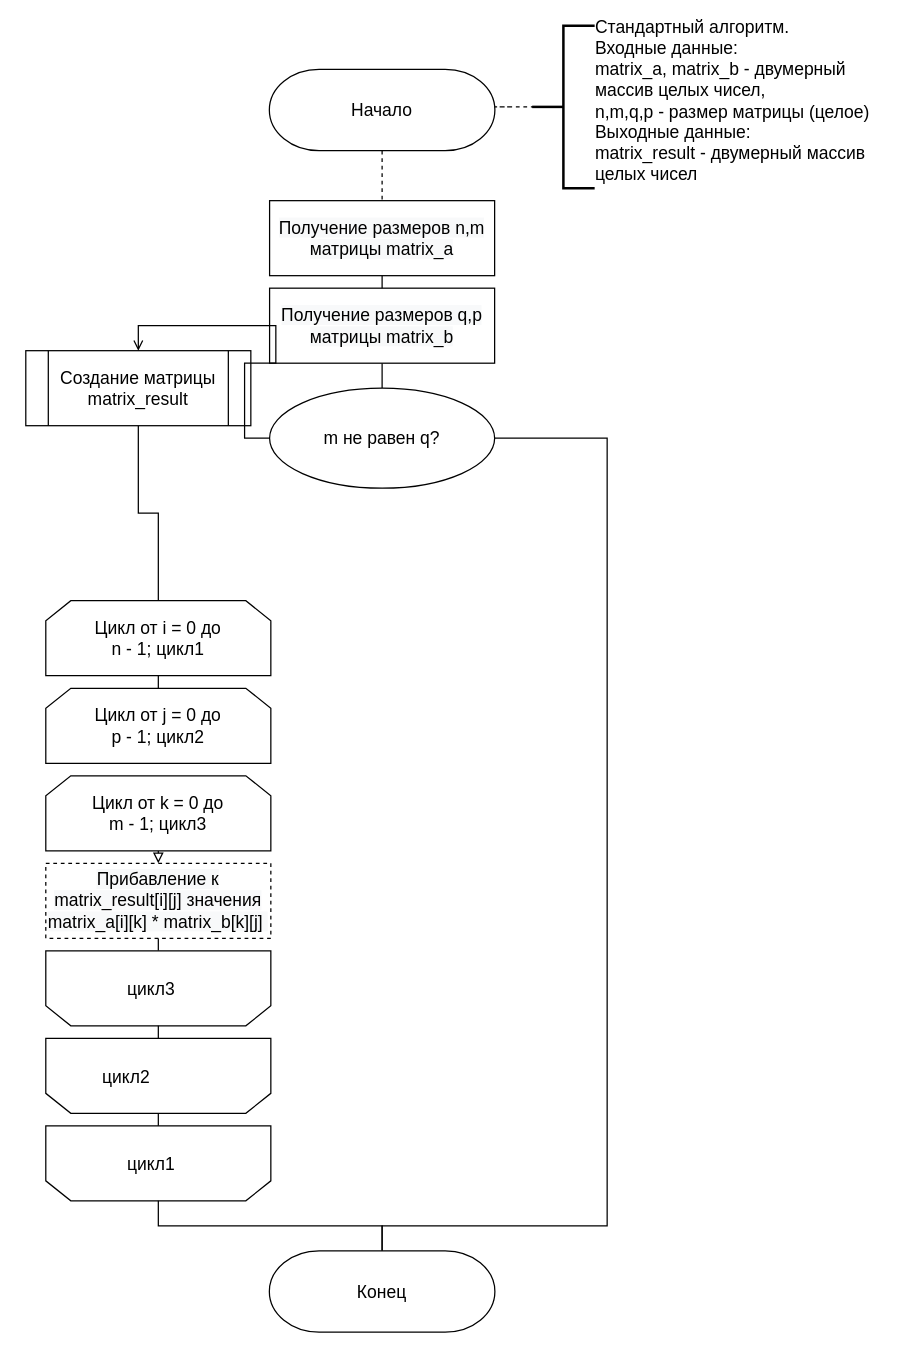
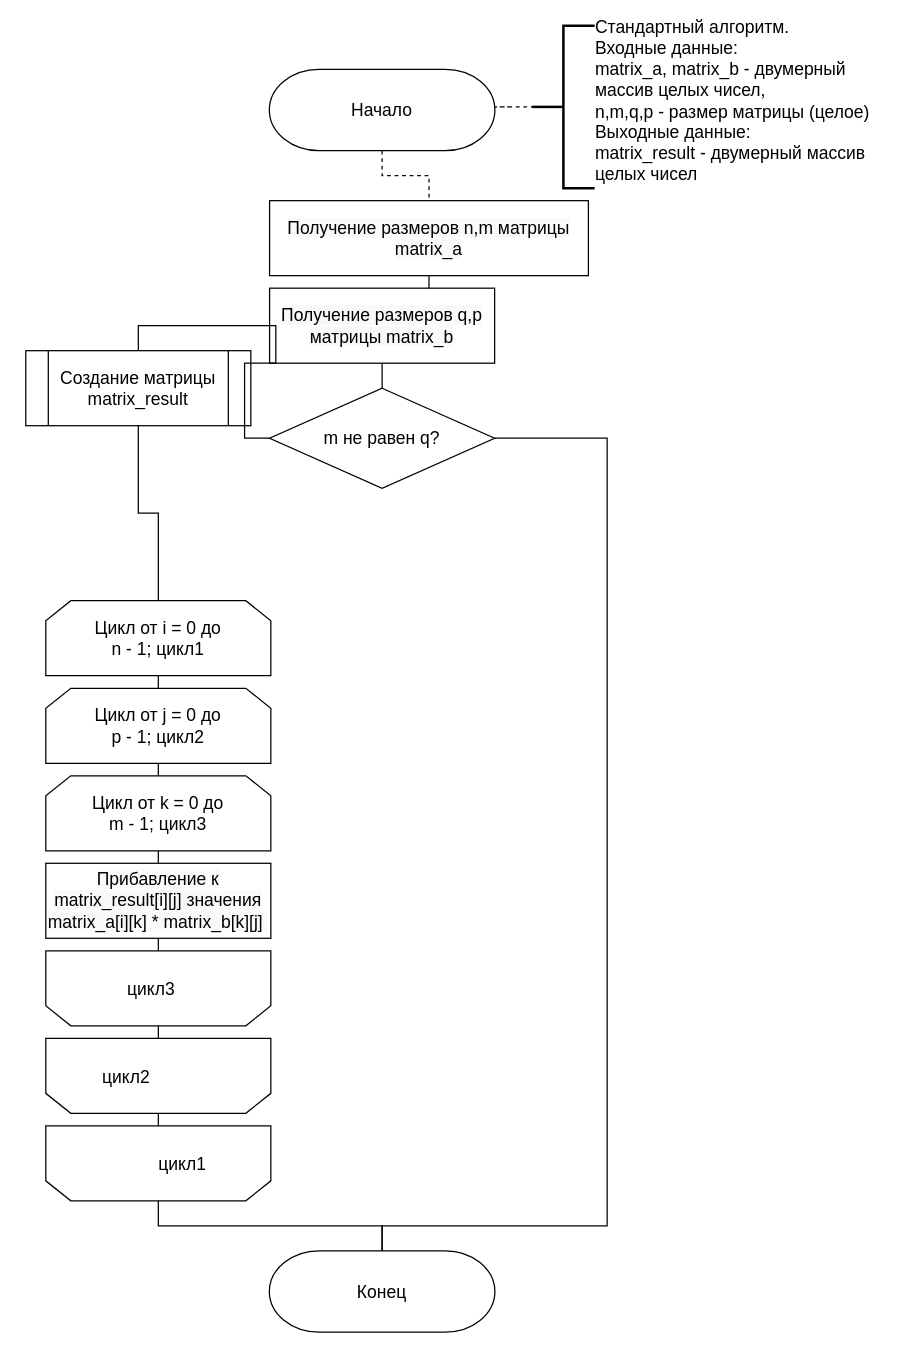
- <mxCell id="18" value="&lt;span style=&quot;color: rgb(0 , 0 , 0) ; font-family: &amp;#34;helvetica&amp;#34; ; font-size: 14px ; font-style: normal ; font-weight: 400 ; letter-spacing: normal ; text-align: center ; text-indent: 0px ; text-transform: none ; word-spacing: 0px ; background-color: rgb(248 , 249 , 250) ; display: inline ; float: none&quot;&gt;Получение размеров n,m матрицы matrix_a&lt;/span&gt;" style="rounded=0;whiteSpace=wrap;html=1;" parent="1" vertex="1"><mxGeometry x="215" y="160" width="180" height="60" as="geometry" /></mxCell>
+ <mxCell id="18" value="&lt;span style=&quot;color: rgb(0 , 0 , 0) ; font-family: &amp;#34;helvetica&amp;#34; ; font-size: 14px ; font-style: normal ; font-weight: 400 ; letter-spacing: normal ; text-align: center ; text-indent: 0px ; text-transform: none ; word-spacing: 0px ; background-color: rgb(248 , 249 , 250) ; display: inline ; float: none&quot;&gt;Получение размеров n,m матрицы matrix_a&lt;/span&gt;" style="rounded=0;whiteSpace=wrap;html=1;" parent="1" vertex="1"><mxGeometry x="215" y="160" width="255" height="60" as="geometry" /></mxCell>
- <mxCell id="19" style="edgeStyle=orthogonalEdgeStyle;rounded=0;orthogonalLoop=1;jettySize=auto;html=1;exitX=0;exitY=0.5;exitDx=0;exitDy=0;entryX=0.5;entryY=0;entryDx=0;entryDy=0;endArrow=open;endFill=0;" parent="1" source="21" target="14" edge="1"><mxGeometry relative="1" as="geometry" /></mxCell>
+ <mxCell id="19" style="edgeStyle=orthogonalEdgeStyle;rounded=0;orthogonalLoop=1;jettySize=auto;html=1;exitX=0;exitY=0.5;exitDx=0;exitDy=0;entryX=0.5;entryY=0;entryDx=0;entryDy=0;endArrow=none;endFill=0;" parent="1" source="21" target="14" edge="1"><mxGeometry relative="1" as="geometry" /></mxCell>
- <mxCell id="21" value="&lt;font style=&quot;font-size: 14px&quot;&gt;m не равен q?&lt;/font&gt;" style="ellipse;whiteSpace=wrap;html=1;" parent="1" vertex="1"><mxGeometry x="215" y="310" width="180" height="80" as="geometry" /></mxCell>
+ <mxCell id="21" value="&lt;font style=&quot;font-size: 14px&quot;&gt;m не равен q?&lt;/font&gt;" style="rhombus;whiteSpace=wrap;html=1;" parent="1" vertex="1"><mxGeometry x="215" y="310" width="180" height="80" as="geometry" /></mxCell>
+ <mxCell id="9" style="edgeStyle=orthogonalEdgeStyle;rounded=0;orthogonalLoop=1;jettySize=auto;html=1;exitX=0.5;exitY=1;exitDx=0;exitDy=0;entryX=0.5;entryY=0;entryDx=0;entryDy=0;endArrow=none;endFill=0;" parent="1" source="10" target="12" edge="1"><mxGeometry relative="1" as="geometry" /></mxCell>
- <mxCell id="11" style="edgeStyle=orthogonalEdgeStyle;rounded=0;orthogonalLoop=1;jettySize=auto;html=1;exitX=0.5;exitY=1;exitDx=0;exitDy=0;entryX=0.5;entryY=0;entryDx=0;entryDy=0;endArrow=block;endFill=0;" parent="1" source="12" target="23" edge="1"><mxGeometry relative="1" as="geometry" /></mxCell>
+ <mxCell id="11" style="edgeStyle=orthogonalEdgeStyle;rounded=0;orthogonalLoop=1;jettySize=auto;html=1;exitX=0.5;exitY=1;exitDx=0;exitDy=0;entryX=0.5;entryY=0;entryDx=0;entryDy=0;endArrow=none;endFill=0;" parent="1" source="12" target="23" edge="1"><mxGeometry relative="1" as="geometry" /></mxCell>
- <mxCell id="23" value="&lt;span style=&quot;color: rgb(0 , 0 , 0) ; font-family: &amp;#34;helvetica&amp;#34; ; font-size: 14px ; font-style: normal ; font-weight: 400 ; letter-spacing: normal ; text-align: center ; text-indent: 0px ; text-transform: none ; word-spacing: 0px ; background-color: rgb(248 , 249 , 250) ; display: inline ; float: none&quot;&gt;Прибавление к matrix_result[i][j] значения matrix_a[i][k] * matrix_b[k][j]&amp;nbsp;&lt;/span&gt;" style="rounded=0;whiteSpace=wrap;html=1;dashed=1;" parent="1" vertex="1"><mxGeometry x="36" y="690" width="180" height="60" as="geometry" /></mxCell>
+ <mxCell id="23" value="&lt;span style=&quot;color: rgb(0 , 0 , 0) ; font-family: &amp;#34;helvetica&amp;#34; ; font-size: 14px ; font-style: normal ; font-weight: 400 ; letter-spacing: normal ; text-align: center ; text-indent: 0px ; text-transform: none ; word-spacing: 0px ; background-color: rgb(248 , 249 , 250) ; display: inline ; float: none&quot;&gt;Прибавление к matrix_result[i][j] значения matrix_a[i][k] * matrix_b[k][j]&amp;nbsp;&lt;/span&gt;" style="rounded=0;whiteSpace=wrap;html=1;" parent="1" vertex="1"><mxGeometry x="36" y="690" width="180" height="60" as="geometry" /></mxCell>
- <mxCell id="32" value="&lt;font style=&quot;font-size: 14px&quot;&gt;цикл1&lt;/font&gt;" style="text;html=1;align=center;verticalAlign=middle;resizable=0;points=[];autosize=1;strokeColor=none;" parent="30" vertex="1"><mxGeometry x="59" y="21.429" width="50" height="20" as="geometry" /></mxCell>
+ <mxCell id="32" value="&lt;font style=&quot;font-size: 14px&quot;&gt;цикл1&lt;/font&gt;" style="text;html=1;align=center;verticalAlign=middle;resizable=0;points=[];autosize=1;strokeColor=none;" parent="30" vertex="1"><mxGeometry x="84" y="21.429" width="50" height="20" as="geometry" /></mxCell>
